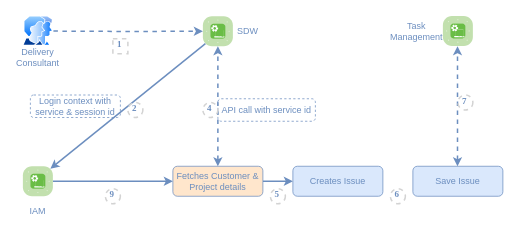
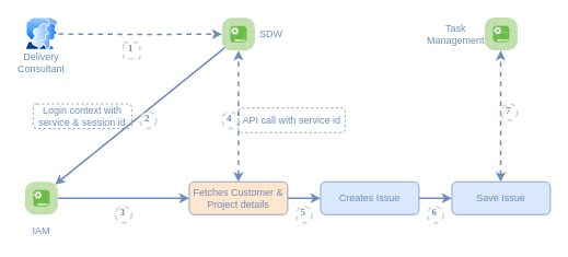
+ <mxCell id="13" value="" style="edgeStyle=orthogonalEdgeStyle;rounded=0;orthogonalLoop=1;jettySize=auto;html=1;fontColor=#6C8EBF;startArrow=none;startFill=0;strokeColor=#6C8EBF;strokeWidth=2;" parent="1" source="14" target="15" edge="1"><mxGeometry relative="1" as="geometry" /></mxCell>
- <mxCell id="24" value="&lt;b&gt;9&lt;/b&gt;" style="ellipse;whiteSpace=wrap;html=1;aspect=fixed;strokeWidth=2;fontFamily=Tahoma;spacingBottom=4;spacingRight=2;strokeColor=#d3d3d3;rounded=1;shadow=0;glass=0;dashed=1;fontColor=#6C8EBF;fillColor=none;" parent="1" vertex="1"><mxGeometry x="140" y="251" width="20" height="20" as="geometry" /></mxCell>
+ <mxCell id="24" value="&lt;b&gt;3&lt;/b&gt;" style="ellipse;whiteSpace=wrap;html=1;aspect=fixed;strokeWidth=2;fontFamily=Tahoma;spacingBottom=4;spacingRight=2;strokeColor=#d3d3d3;rounded=1;shadow=0;glass=0;dashed=1;fontColor=#6C8EBF;fillColor=none;" parent="1" vertex="1"><mxGeometry x="140" y="251" width="20" height="20" as="geometry" /></mxCell>
